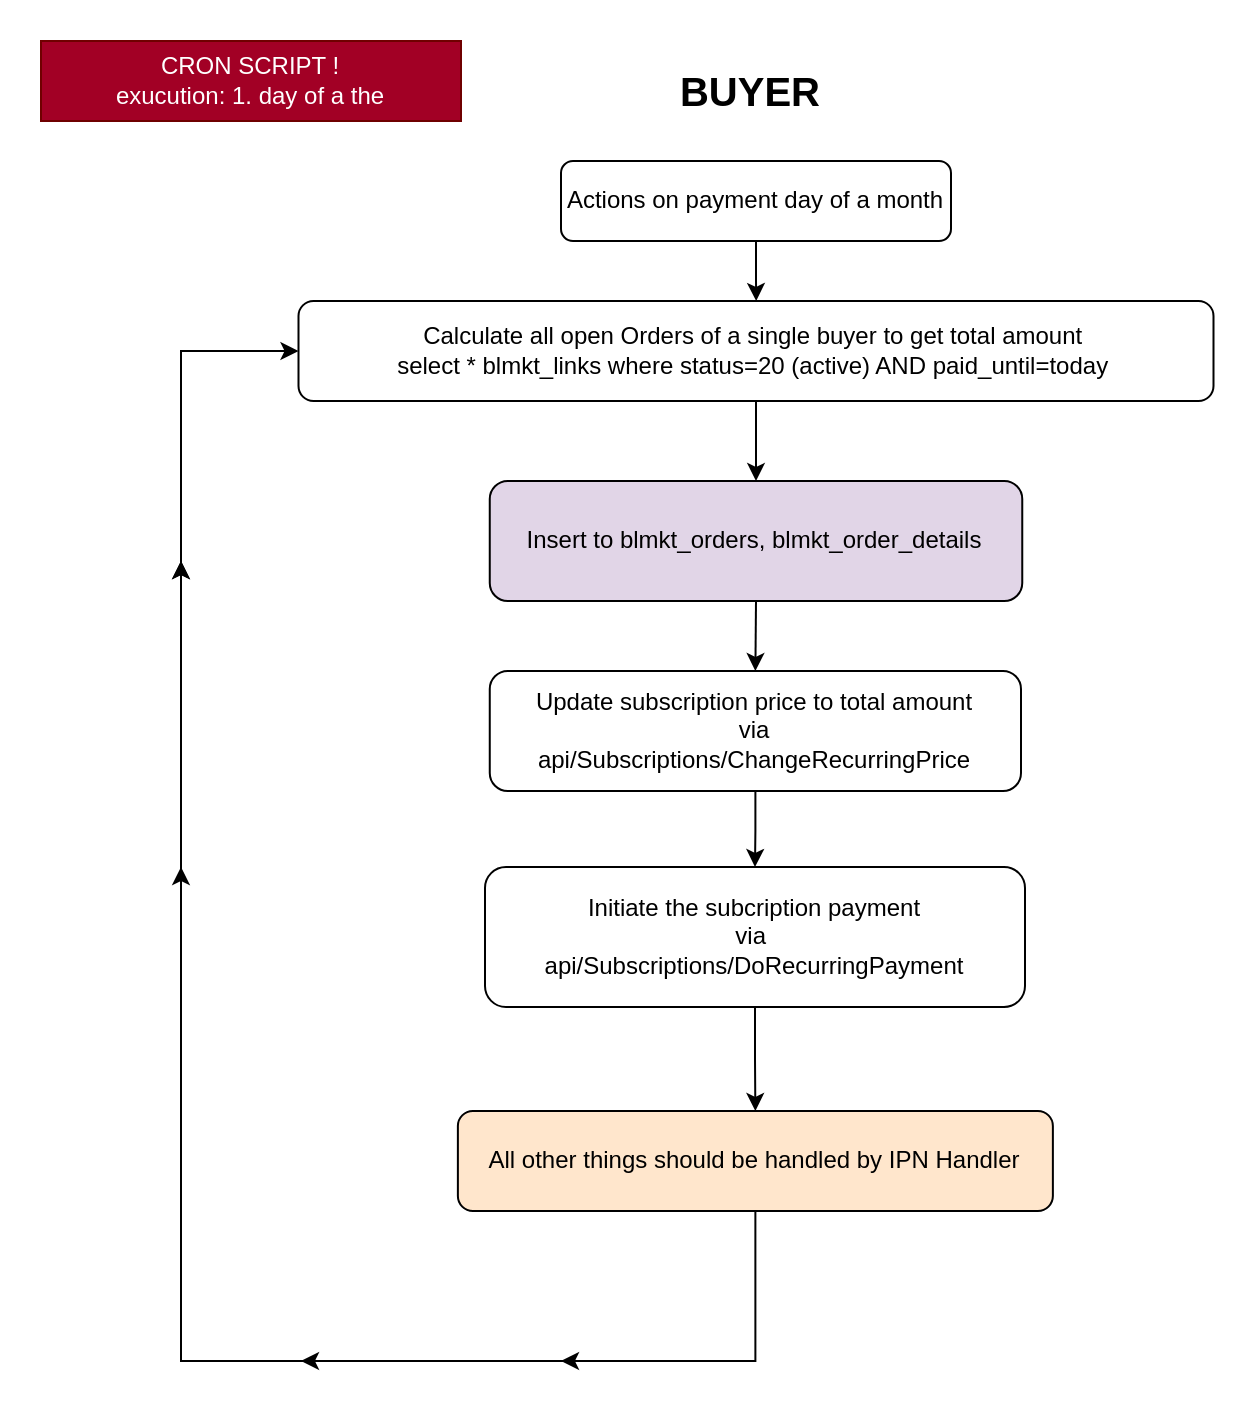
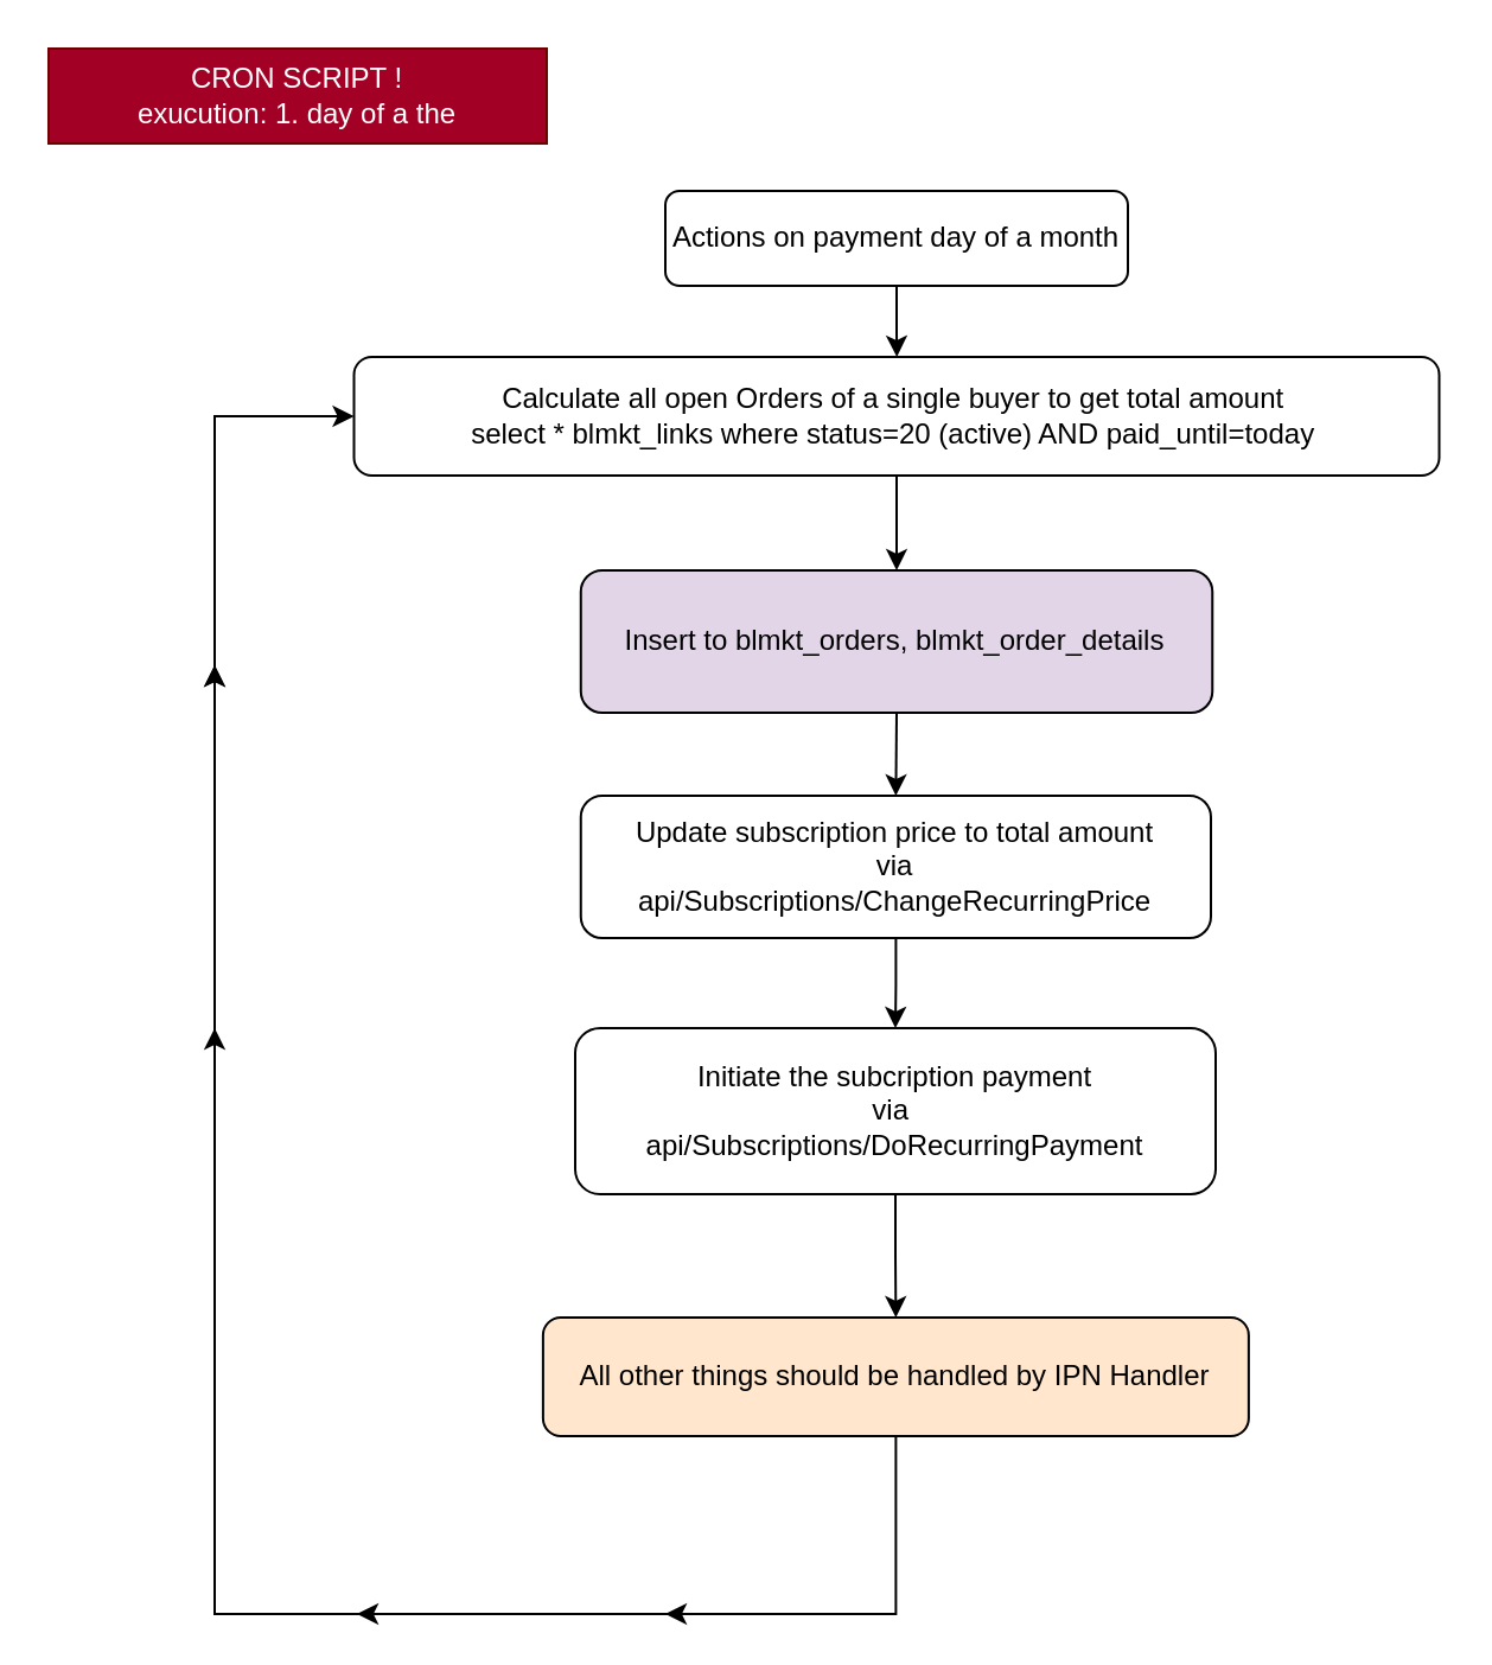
- <mxCell id="11" value="&lt;font size=&quot;1&quot;&gt;&lt;b style=&quot;font-size: 20px&quot;&gt;BUYER&lt;/b&gt;&lt;/font&gt;" style="text;html=1;strokeColor=none;fillColor=none;align=center;verticalAlign=middle;whiteSpace=wrap;rounded=0;" parent="1" vertex="1"><mxGeometry x="285" width="180" height="50" as="geometry" y="20" /></mxCell>
